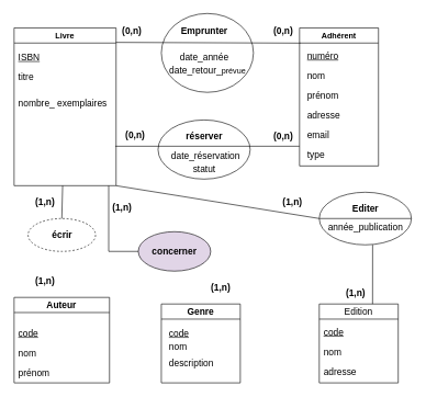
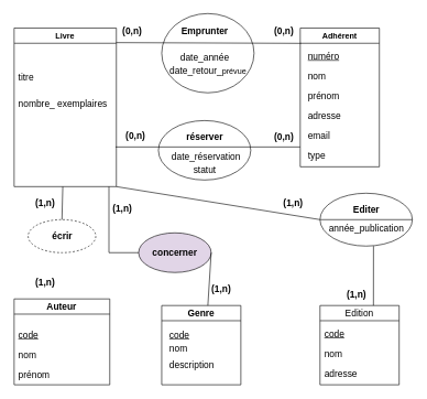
- <mxCell id="3" value="&lt;u style=&quot;text-wrap-mode: wrap;&quot;&gt;&lt;font style=&quot;font-size: 14px;&quot;&gt;ISBN&lt;/font&gt;&lt;/u&gt;" style="text;html=1;align=left;verticalAlign=middle;resizable=0;points=[];autosize=1;strokeColor=none;fillColor=none;labelBackgroundColor=none;rounded=0;" parent="2" vertex="1"><mxGeometry x="5" y="30" width="60" height="30" as="geometry" /></mxCell>
+ <mxCell id="42" value="" style="endArrow=none;html=1;rounded=0;entryX=0.583;entryY=0;entryDx=0;entryDy=0;entryPerimeter=0;exitX=1;exitY=0.5;exitDx=0;exitDy=0;" parent="1" source="39" target="35" edge="1"><mxGeometry width="50" height="50" relative="1" as="geometry"><mxPoint x="525" y="382" as="sourcePoint" /><mxPoint x="524" y="442" as="targetPoint" /></mxGeometry></mxCell>
